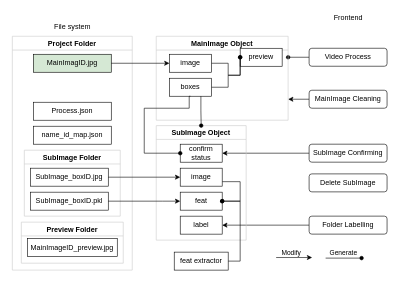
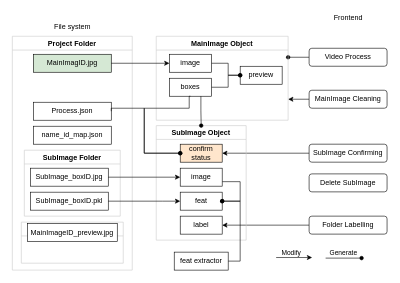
- <mxCell id="22" value="preview" style="rounded=0;whiteSpace=wrap;html=1;" vertex="1" parent="21"><mxGeometry x="140" y="20" width="70" height="30" as="geometry" /></mxCell>
+ <mxCell id="22" value="preview" style="rounded=0;whiteSpace=wrap;html=1;" vertex="1" parent="21"><mxGeometry x="140" y="50" width="70" height="30" as="geometry" /></mxCell>
+ <mxCell id="36" style="edgeStyle=orthogonalEdgeStyle;rounded=0;orthogonalLoop=1;jettySize=auto;html=1;exitX=1;exitY=0.5;exitDx=0;exitDy=0;entryX=0;entryY=0.5;entryDx=0;entryDy=0;endArrow=oval;endFill=1;" edge="1" parent="1" source="5" target="32"><mxGeometry relative="1" as="geometry"><Array as="points"><mxPoint x="185" y="180" /><mxPoint x="240" y="180" /><mxPoint x="240" y="255" /></Array></mxGeometry></mxCell>
- <mxCell id="32" value="confirm status" style="rounded=0;whiteSpace=wrap;html=1;" vertex="1" parent="28"><mxGeometry x="40" y="31" width="70" height="30" as="geometry" /></mxCell>
+ <mxCell id="32" value="confirm status" style="rounded=0;whiteSpace=wrap;html=1;fillColor=#ffe6cc;" vertex="1" parent="28"><mxGeometry x="40" y="31" width="70" height="30" as="geometry" /></mxCell>
- <mxCell id="11" value="MainImageID_preview.jpg" style="rounded=0;whiteSpace=wrap;html=1;" vertex="1" parent="10"><mxGeometry x="10" y="27.5" width="150" height="30" as="geometry" /></mxCell>
+ <mxCell id="11" value="MainImageID_preview.jpg" style="rounded=0;whiteSpace=wrap;html=1;" vertex="1" parent="10"><mxGeometry x="10" y="2.5" width="150" height="30" as="geometry" /></mxCell>
